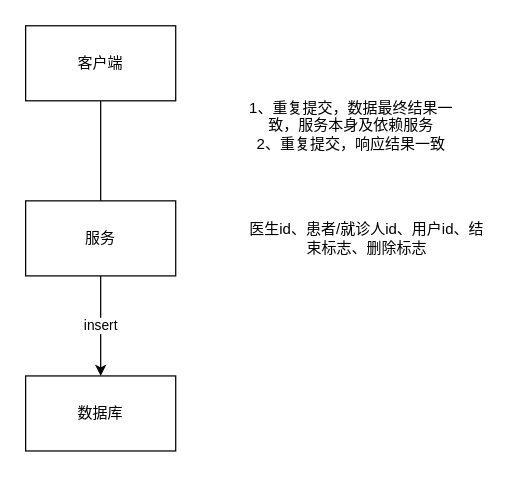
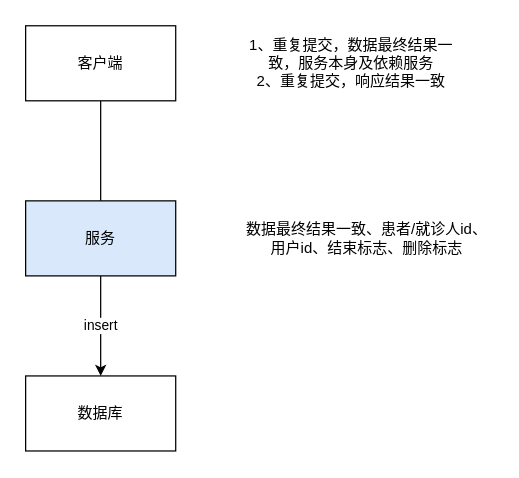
- <mxCell id="8" value="1、重复提交，数据最终结果一致，服务本身及依赖服务&lt;br&gt;2、重复提交，响应结果一致" style="text;html=1;strokeColor=none;fillColor=none;align=center;verticalAlign=middle;whiteSpace=wrap;rounded=0;" vertex="1" parent="1"><mxGeometry x="192.5" y="75" width="175" height="50" as="geometry" /></mxCell>
+ <mxCell id="8" value="1、重复提交，数据最终结果一致，服务本身及依赖服务&lt;br&gt;2、重复提交，响应结果一致" style="text;html=1;strokeColor=none;fillColor=none;align=center;verticalAlign=middle;whiteSpace=wrap;rounded=0;" vertex="1" parent="1"><mxGeometry x="192.5" y="25" width="175" height="50" as="geometry" /></mxCell>
- <mxCell id="5" value="服务" style="rounded=0;whiteSpace=wrap;html=1;" vertex="1" parent="1"><mxGeometry x="20" y="160" width="120" height="60" as="geometry" /></mxCell>
+ <mxCell id="5" value="服务" style="rounded=0;whiteSpace=wrap;html=1;fillColor=#dae8fc;" vertex="1" parent="1"><mxGeometry x="20" y="160" width="120" height="60" as="geometry" /></mxCell>
- <mxCell id="7" value="医生id、患者/就诊人id、用户id、结束标志、删除标志" style="text;html=1;strokeColor=none;fillColor=none;align=center;verticalAlign=middle;whiteSpace=wrap;rounded=0;" vertex="1" parent="1"><mxGeometry x="192.5" y="170" width="200" height="40" as="geometry" /></mxCell>
+ <mxCell id="7" value="数据最终结果一致、患者/就诊人id、用户id、结束标志、删除标志" style="text;html=1;strokeColor=none;fillColor=none;align=center;verticalAlign=middle;whiteSpace=wrap;rounded=0;" vertex="1" parent="1"><mxGeometry x="192.5" y="170" width="200" height="40" as="geometry" /></mxCell>
